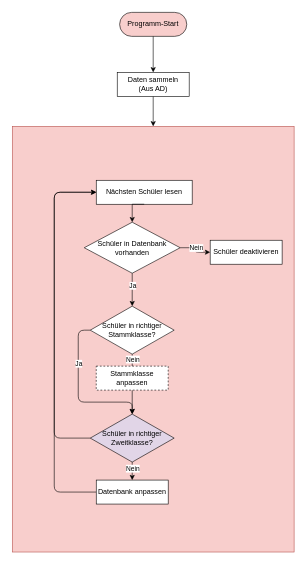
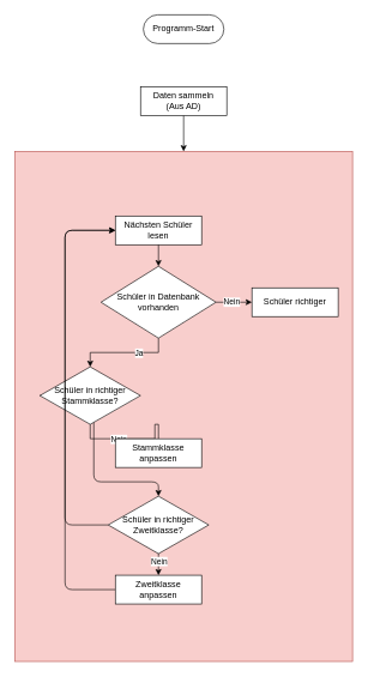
- <mxCell id="3" value="Programm-Start" style="rounded=1;whiteSpace=wrap;html=1;arcSize=50;fillColor=#f8cecc;" vertex="1" parent="1"><mxGeometry x="199" y="20" width="112" height="40" as="geometry" /></mxCell>
+ <mxCell id="3" value="Programm-Start" style="rounded=1;whiteSpace=wrap;html=1;arcSize=50;" vertex="1" parent="1"><mxGeometry x="199" y="20" width="112" height="40" as="geometry" /></mxCell>
- <mxCell id="4" style="edgeStyle=orthogonalEdgeStyle;rounded=0;orthogonalLoop=1;jettySize=auto;html=1;exitX=0.5;exitY=1;exitDx=0;exitDy=0;entryX=0.5;entryY=0;entryDx=0;entryDy=0;" edge="1" parent="1" source="3" target="6"><mxGeometry relative="1" as="geometry"><mxPoint x="255" y="60" as="sourcePoint" /><mxPoint x="255" y="110" as="targetPoint" /></mxGeometry></mxCell>
- <mxCell id="9" value="Nächsten Schüler lesen" style="rounded=0;whiteSpace=wrap;html=1;" vertex="1" parent="1"><mxGeometry x="160" y="300" width="160" height="40" as="geometry" /></mxCell>
+ <mxCell id="9" value="Nächsten Schüler lesen" style="rounded=0;whiteSpace=wrap;html=1;" vertex="1" parent="1"><mxGeometry x="160" y="300" width="120" height="40" as="geometry" /></mxCell>
- <mxCell id="25" value="Schüler in Datenbank vorhanden" style="rhombus;whiteSpace=wrap;html=1;" vertex="1" parent="1"><mxGeometry x="140" y="370" width="160" height="85" as="geometry" /></mxCell>
+ <mxCell id="25" value="Schüler in Datenbank vorhanden" style="rhombus;whiteSpace=wrap;html=1;" vertex="1" parent="1"><mxGeometry x="140" y="370" width="160" height="100" as="geometry" /></mxCell>
- <mxCell id="27" value="Schüler deaktivieren" style="rounded=0;whiteSpace=wrap;html=1;" vertex="1" parent="1"><mxGeometry x="350" y="400" width="120" height="40" as="geometry" /></mxCell>
+ <mxCell id="27" value="Schüler richtiger" style="rounded=0;whiteSpace=wrap;html=1;" vertex="1" parent="1"><mxGeometry x="350" y="400" width="120" height="40" as="geometry" /></mxCell>
- <mxCell id="14" value="Schüler in richtiger Stammklasse?" style="rhombus;whiteSpace=wrap;html=1;" vertex="1" parent="1"><mxGeometry x="150" y="510" width="140" height="80" as="geometry" /></mxCell>
+ <mxCell id="14" value="Schüler in richtiger Stammklasse?" style="rhombus;whiteSpace=wrap;html=1;" vertex="1" parent="1"><mxGeometry x="55" y="510" width="140" height="80" as="geometry" /></mxCell>
- <mxCell id="16" value="Stammklasse anpassen" style="rounded=0;whiteSpace=wrap;html=1;dashed=1;" vertex="1" parent="1"><mxGeometry x="160" y="610" width="120" height="40" as="geometry" /></mxCell>
+ <mxCell id="16" value="Stammklasse anpassen" style="rounded=0;whiteSpace=wrap;html=1;" vertex="1" parent="1"><mxGeometry x="160" y="610" width="120" height="40" as="geometry" /></mxCell>
- <mxCell id="15" style="edgeStyle=orthogonalEdgeStyle;rounded=0;orthogonalLoop=1;jettySize=auto;html=1;exitX=0.5;exitY=1;exitDx=0;exitDy=0;entryX=0.5;entryY=0;entryDx=0;entryDy=0;" edge="1" parent="1" source="16" target="20"><mxGeometry relative="1" as="geometry" /></mxCell>
- <mxCell id="20" value="Schüler in richtiger Zweitklasse?" style="rhombus;whiteSpace=wrap;html=1;fillColor=#e1d5e7;" vertex="1" parent="1"><mxGeometry x="150" y="690" width="140" height="80" as="geometry" /></mxCell>
+ <mxCell id="20" value="Schüler in richtiger Zweitklasse?" style="rhombus;whiteSpace=wrap;html=1;" vertex="1" parent="1"><mxGeometry x="150" y="690" width="140" height="80" as="geometry" /></mxCell>
- <mxCell id="22" value="Datenbank anpassen" style="rounded=0;whiteSpace=wrap;html=1;" vertex="1" parent="1"><mxGeometry x="160" y="800" width="120" height="40" as="geometry" /></mxCell>
+ <mxCell id="22" value="Zweitklasse anpassen" style="rounded=0;whiteSpace=wrap;html=1;" vertex="1" parent="1"><mxGeometry x="160" y="800" width="120" height="40" as="geometry" /></mxCell>
